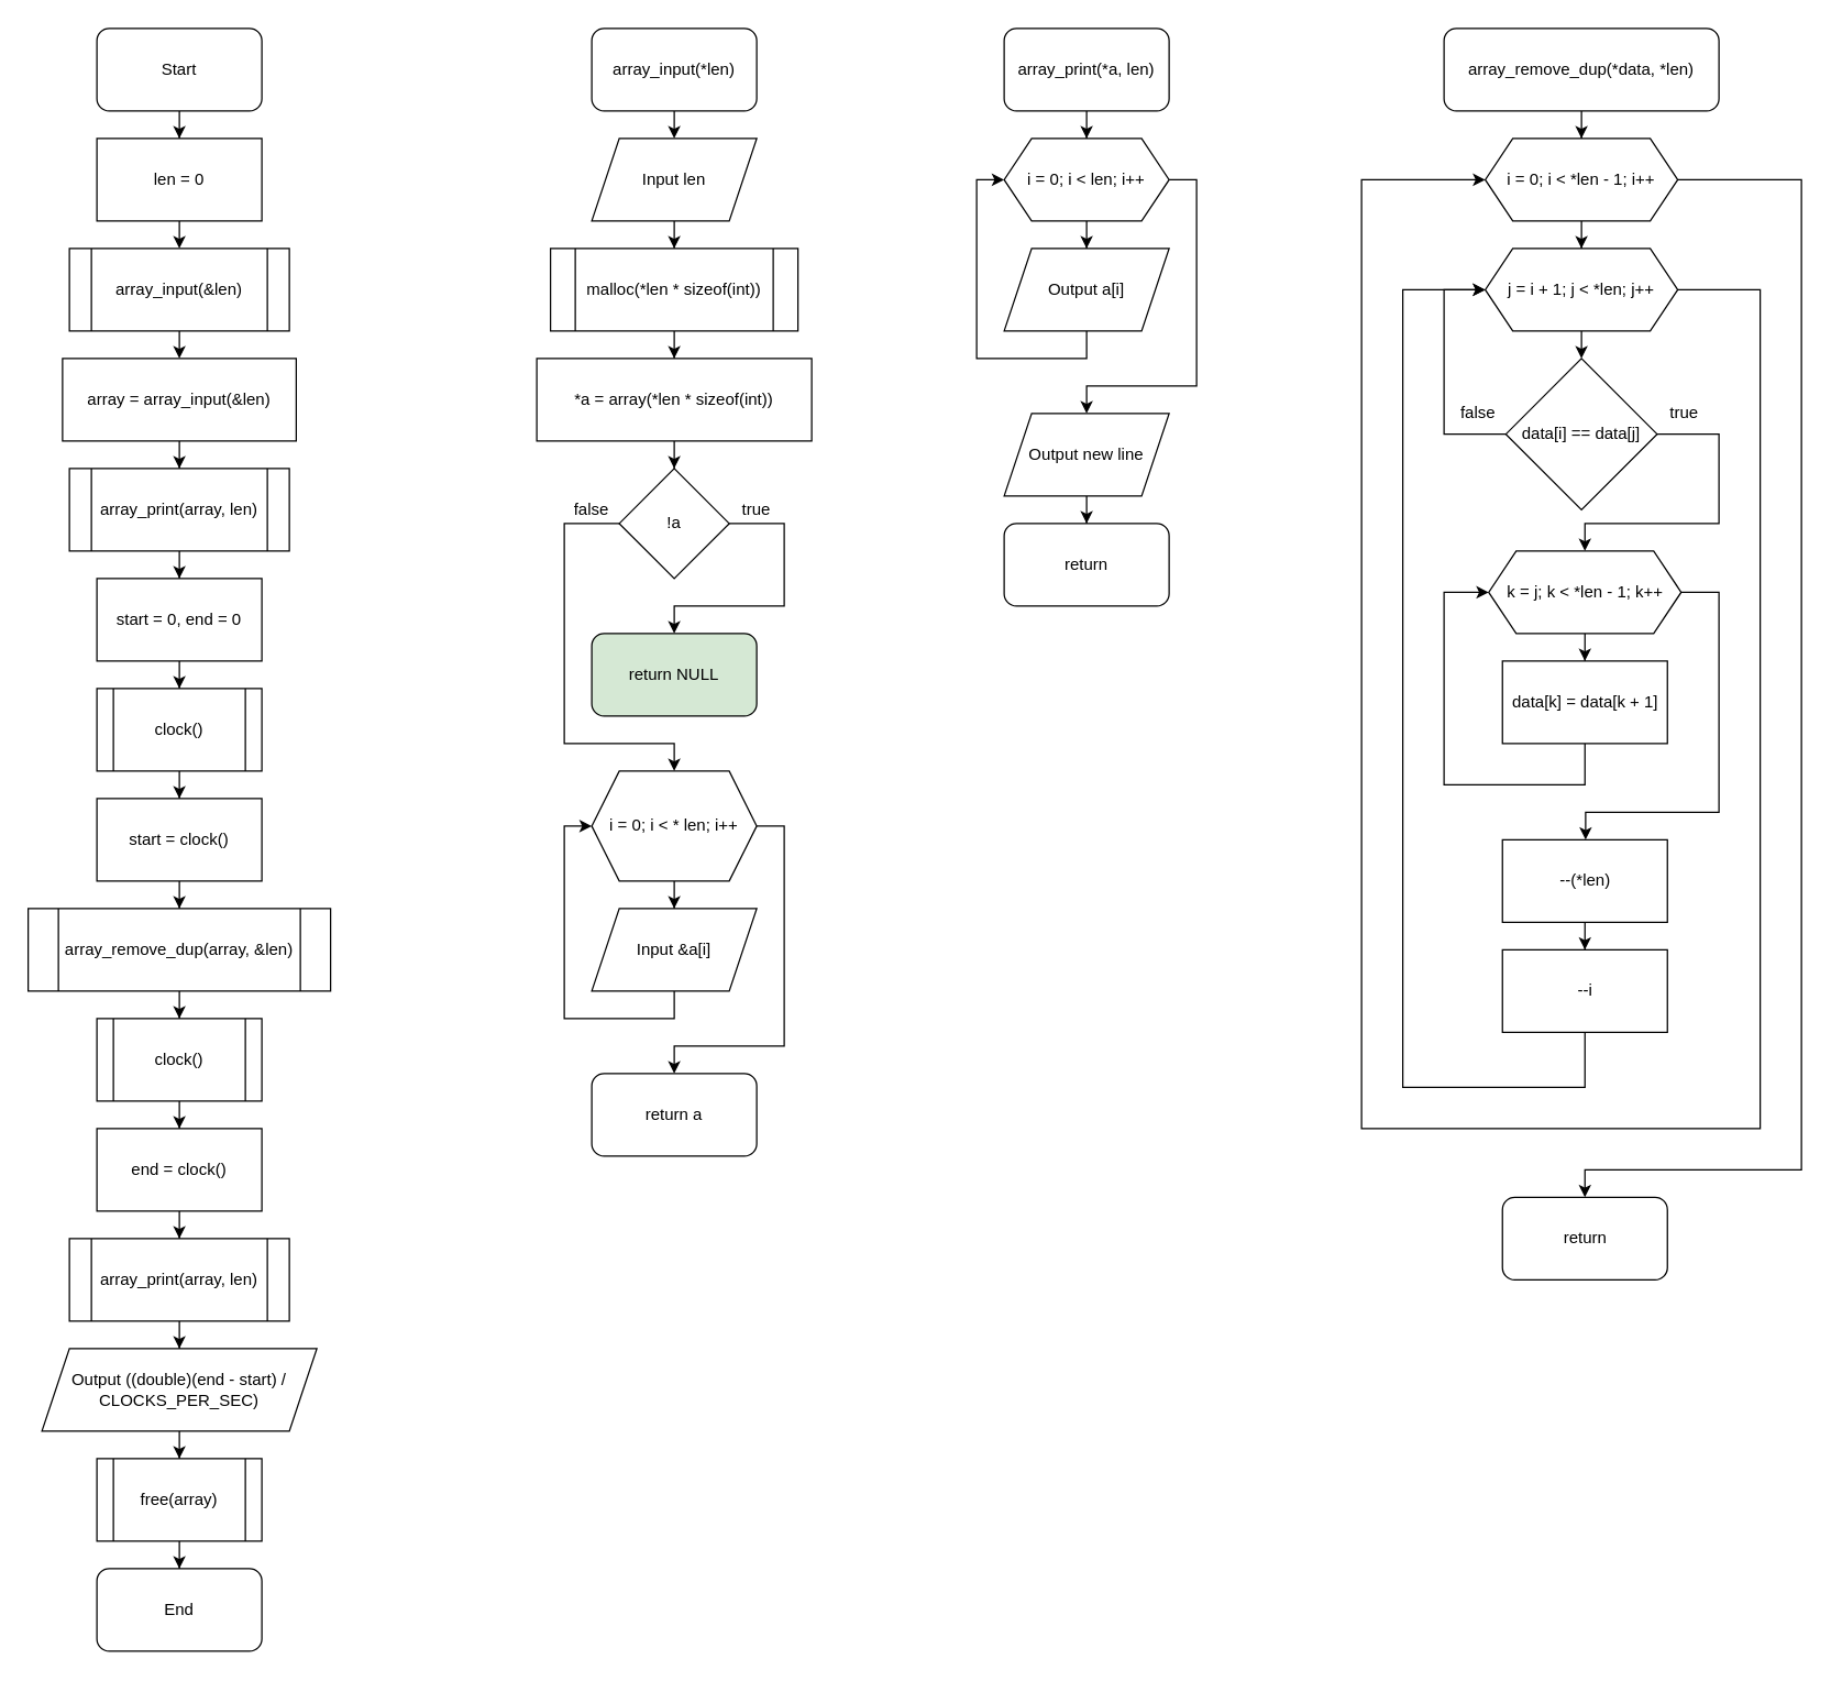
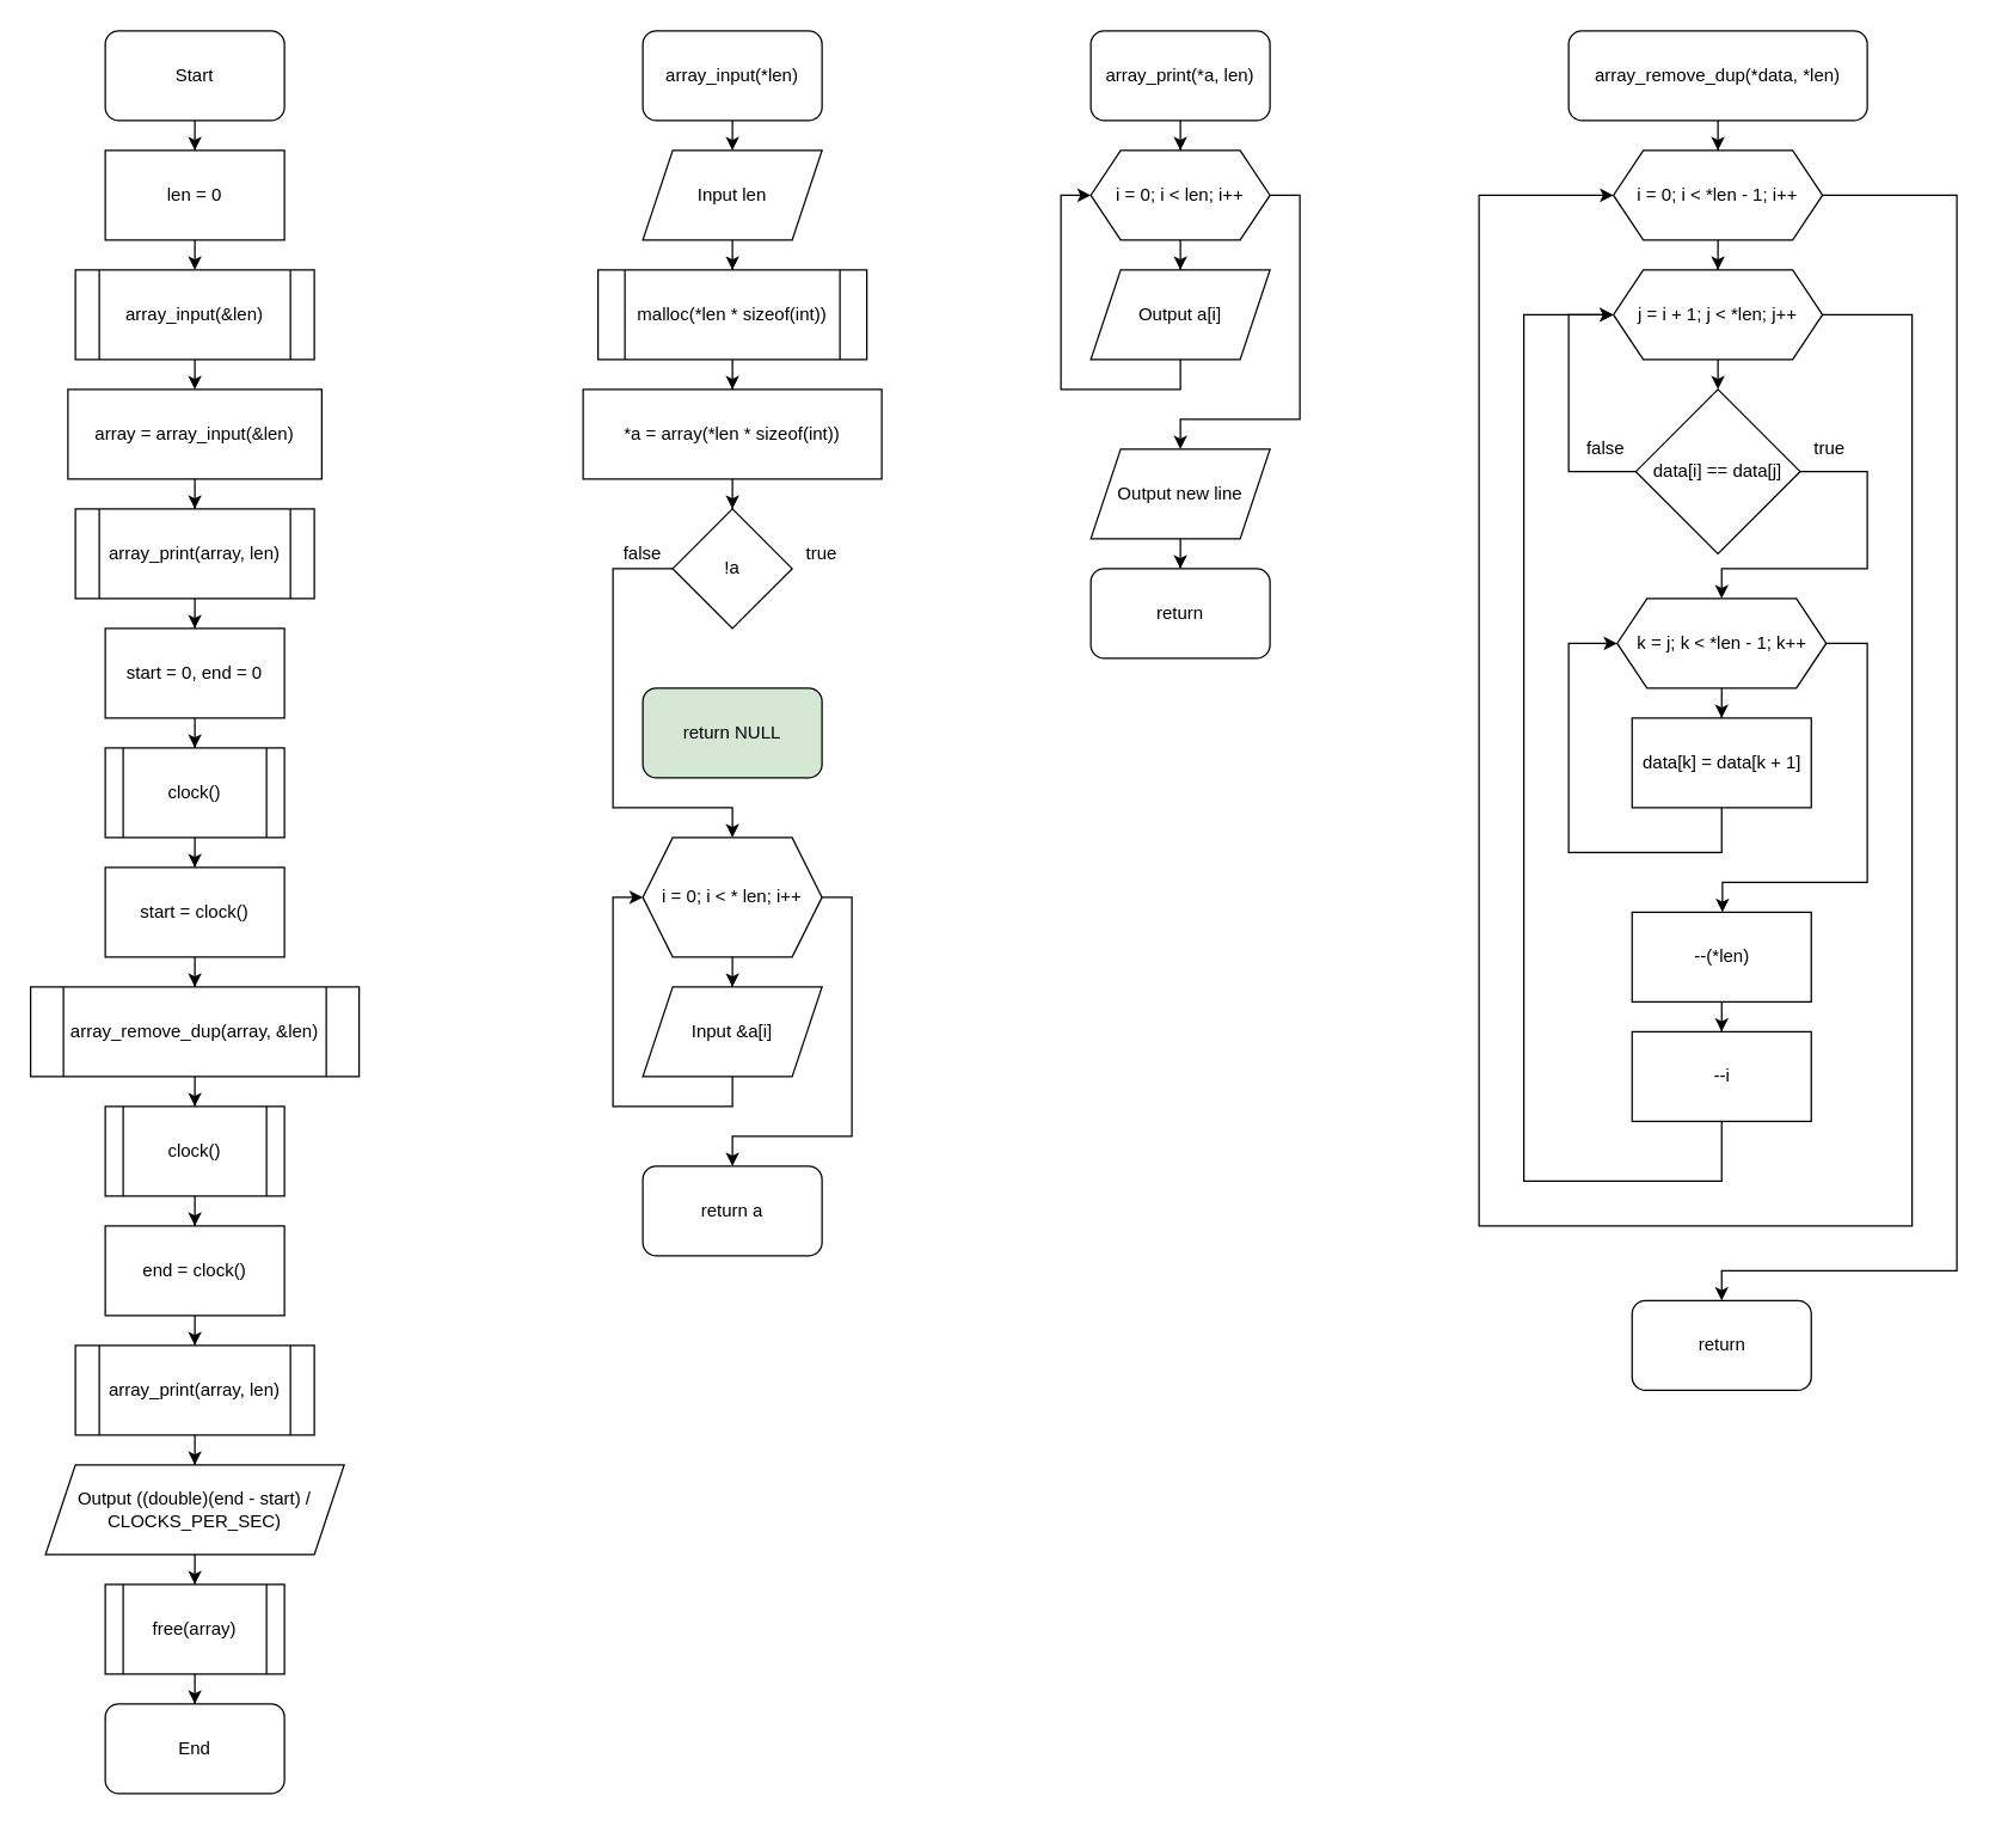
- <mxCell id="39" style="edgeStyle=orthogonalEdgeStyle;rounded=0;orthogonalLoop=1;jettySize=auto;html=1;exitX=1;exitY=0.5;exitDx=0;exitDy=0;" edge="1" parent="1" source="41" target="42"><mxGeometry relative="1" as="geometry"><Array as="points"><mxPoint x="570" y="380" /><mxPoint x="570" y="440" /><mxPoint x="490" y="440" /></Array></mxGeometry></mxCell>
